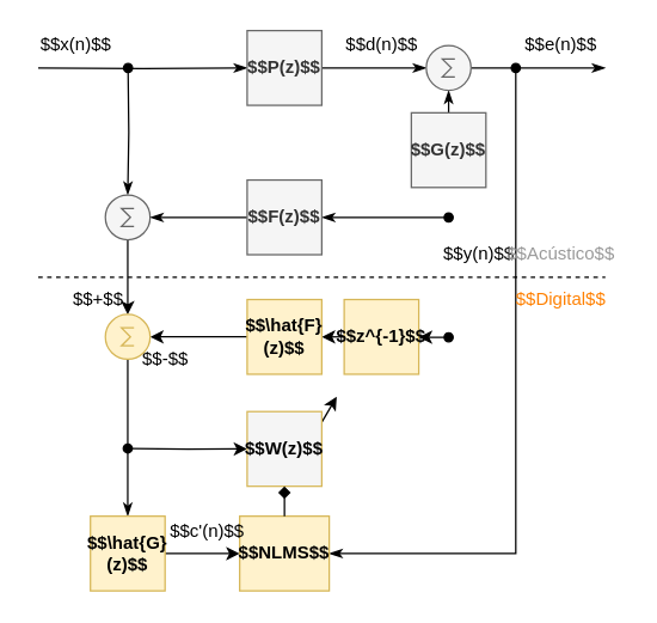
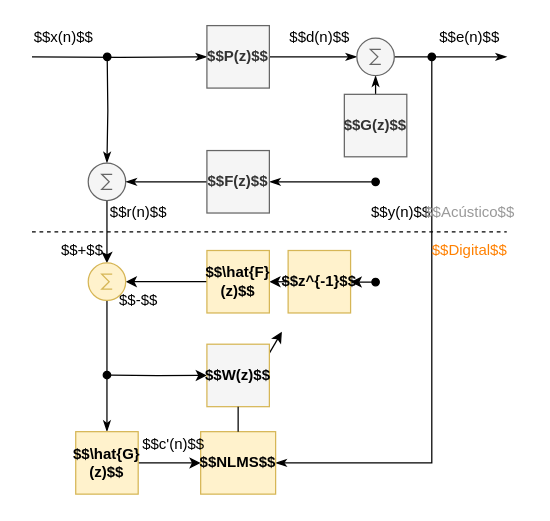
+ <mxCell id="35" value="$$r(n)$$" style="text;html=1;align=center;verticalAlign=middle;resizable=0;points=[];autosize=1;strokeColor=none;fillColor=none;" parent="1" vertex="1"><mxGeometry x="80" y="160" width="60" height="20" as="geometry" /></mxCell>
- <mxCell id="24" value="" style="endArrow=diamond;html=1;exitX=0.5;exitY=0;exitDx=0;exitDy=0;entryX=0.5;entryY=1;entryDx=0;entryDy=0;" parent="1" source="23" target="20" edge="1"><mxGeometry width="50" height="50" relative="1" as="geometry"><mxPoint x="290" y="310" as="sourcePoint" /><mxPoint x="340" y="260" as="targetPoint" /></mxGeometry></mxCell>
+ <mxCell id="24" value="" style="endArrow=none;html=1;exitX=0.5;exitY=0;exitDx=0;exitDy=0;entryX=0.5;entryY=1;entryDx=0;entryDy=0;" parent="1" source="23" target="20" edge="1"><mxGeometry width="50" height="50" relative="1" as="geometry"><mxPoint x="290" y="310" as="sourcePoint" /><mxPoint x="340" y="260" as="targetPoint" /></mxGeometry></mxCell>
